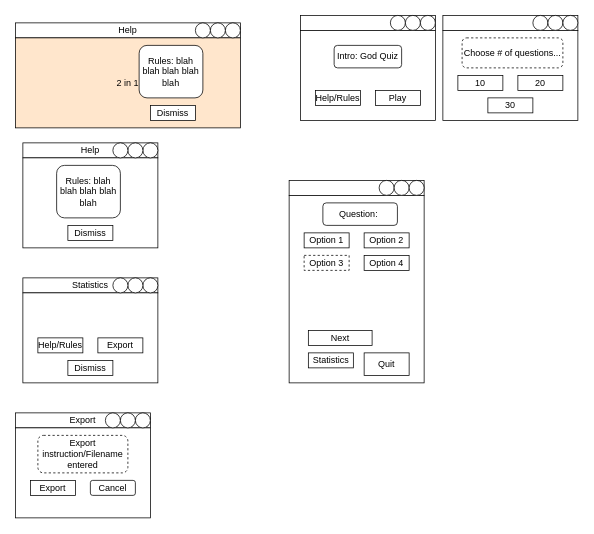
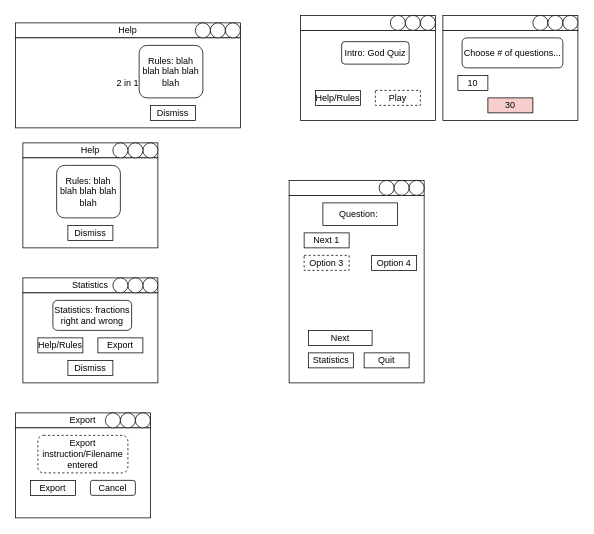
- <mxCell id="47" value="Choose # of questions..." style="rounded=1;whiteSpace=wrap;html=1;dashed=1;" parent="41" vertex="1"><mxGeometry x="25.63" y="30" width="134.37" height="40" as="geometry" /></mxCell>
+ <mxCell id="47" value="Choose # of questions..." style="rounded=1;whiteSpace=wrap;html=1;" parent="41" vertex="1"><mxGeometry x="25.63" y="30" width="134.37" height="40" as="geometry" /></mxCell>
- <mxCell id="59" value="Intro: God Quiz" style="rounded=1;whiteSpace=wrap;html=1;" parent="51" vertex="1"><mxGeometry x="45" y="40" width="90" height="30" as="geometry" /></mxCell>
+ <mxCell id="59" value="Intro: God Quiz" style="rounded=1;whiteSpace=wrap;html=1;" parent="51" vertex="1"><mxGeometry x="55" y="35" width="90" height="30" as="geometry" /></mxCell>
- <mxCell id="61" value="2 in 1" style="rounded=0;whiteSpace=wrap;html=1;fillColor=#ffe6cc;" parent="1" vertex="1"><mxGeometry x="20" y="50" width="300" height="120" as="geometry" /></mxCell>
+ <mxCell id="61" value="2 in 1" style="rounded=0;whiteSpace=wrap;html=1;" parent="1" vertex="1"><mxGeometry x="20" y="50" width="300" height="120" as="geometry" /></mxCell>
- <mxCell id="48" value="10" style="rounded=0;whiteSpace=wrap;html=1;" parent="41" vertex="1"><mxGeometry x="20" y="80" width="60" height="20" as="geometry" /></mxCell>
+ <mxCell id="48" value="10" style="rounded=0;whiteSpace=wrap;html=1;" parent="41" vertex="1"><mxGeometry x="20" y="80" width="40" height="20" as="geometry" /></mxCell>
- <mxCell id="49" value="20" style="rounded=0;whiteSpace=wrap;html=1;" parent="41" vertex="1"><mxGeometry x="100" y="80" width="60" height="20" as="geometry" /></mxCell>
- <mxCell id="57" value="Play" style="rounded=0;whiteSpace=wrap;html=1;" parent="51" vertex="1"><mxGeometry x="100" y="100" width="60" height="20" as="geometry" /></mxCell>
+ <mxCell id="57" value="Play" style="rounded=0;whiteSpace=wrap;html=1;dashed=1;" parent="51" vertex="1"><mxGeometry x="100" y="100" width="60" height="20" as="geometry" /></mxCell>
- <mxCell id="50" value="30" style="rounded=0;whiteSpace=wrap;html=1;" parent="41" vertex="1"><mxGeometry x="60.01" y="110" width="60" height="20" as="geometry" /></mxCell>
+ <mxCell id="50" value="30" style="rounded=0;whiteSpace=wrap;html=1;fillColor=#f8cecc;" parent="41" vertex="1"><mxGeometry x="60.01" y="110" width="60" height="20" as="geometry" /></mxCell>
- <mxCell id="9" value="Question:&amp;nbsp;" style="rounded=1;whiteSpace=wrap;html=1;" parent="1" vertex="1"><mxGeometry x="430" y="270" width="99.38" height="30" as="geometry" /></mxCell>
+ <mxCell id="9" value="Question:&amp;nbsp;" style="whiteSpace=wrap;html=1;rounded=0;" parent="1" vertex="1"><mxGeometry x="430" y="270" width="99.38" height="30" as="geometry" /></mxCell>
- <mxCell id="10" value="Option 1" style="rounded=0;whiteSpace=wrap;html=1;" parent="1" vertex="1"><mxGeometry x="405" y="310" width="60" height="20" as="geometry" /></mxCell>
+ <mxCell id="10" value="Next 1" style="rounded=0;whiteSpace=wrap;html=1;" parent="1" vertex="1"><mxGeometry x="405" y="310" width="60" height="20" as="geometry" /></mxCell>
- <mxCell id="11" value="Option 2" style="rounded=0;whiteSpace=wrap;html=1;" parent="1" vertex="1"><mxGeometry x="485" y="310" width="60" height="20" as="geometry" /></mxCell>
- <mxCell id="7" value="Option 4" style="rounded=0;whiteSpace=wrap;html=1;" parent="1" vertex="1"><mxGeometry x="485" y="340" width="60" height="20" as="geometry" /></mxCell>
+ <mxCell id="7" value="Option 4" style="rounded=0;whiteSpace=wrap;html=1;" parent="1" vertex="1"><mxGeometry x="495" y="340" width="60" height="20" as="geometry" /></mxCell>
+ <mxCell id="26" value="Statistics: fractions right and wrong" style="rounded=1;whiteSpace=wrap;html=1;" parent="19" vertex="1"><mxGeometry x="40" y="30" width="105" height="40" as="geometry" /></mxCell>
- <mxCell id="30" value="Quit" style="rounded=0;whiteSpace=wrap;html=1;" parent="1" vertex="1"><mxGeometry x="485.01" y="470" width="60" height="30" as="geometry" /></mxCell>
+ <mxCell id="30" value="Quit" style="rounded=0;whiteSpace=wrap;html=1;" parent="1" vertex="1"><mxGeometry x="485.01" y="470" width="60" height="20" as="geometry" /></mxCell>
